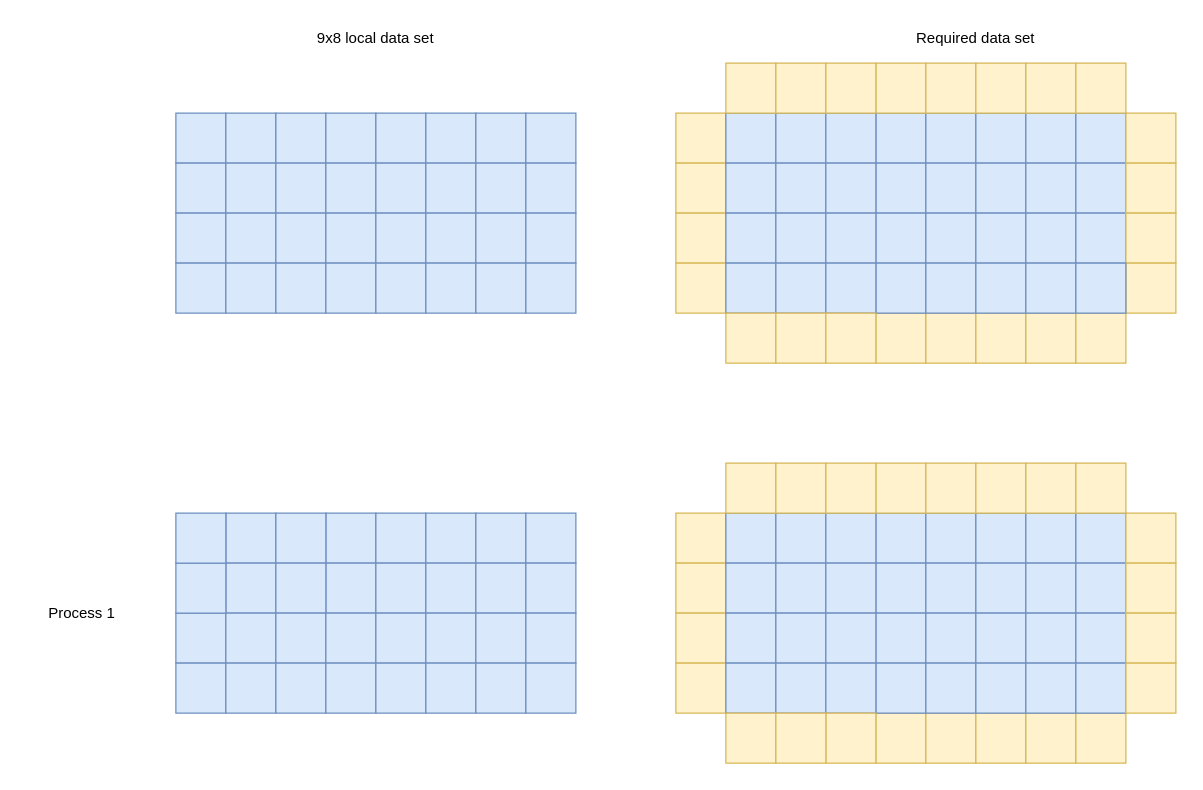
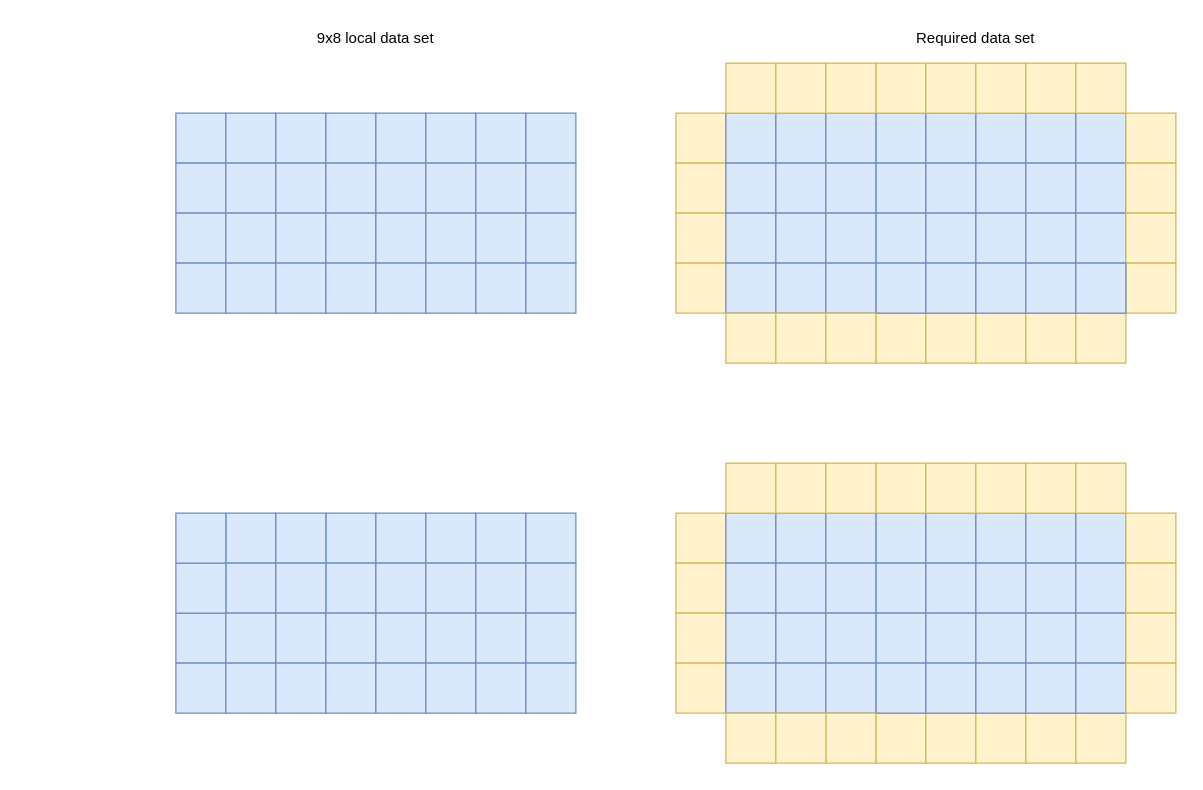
- <mxCell id="18" value="Process 1" style="text;html=1;strokeColor=none;fillColor=none;align=center;verticalAlign=middle;whiteSpace=wrap;rounded=0;" parent="1" vertex="1"><mxGeometry x="20" y="480" width="90" height="20" as="geometry" /></mxCell>
